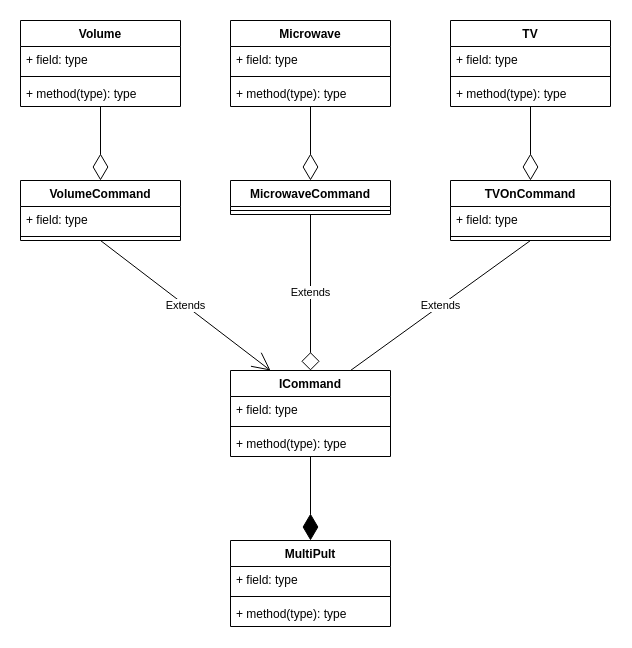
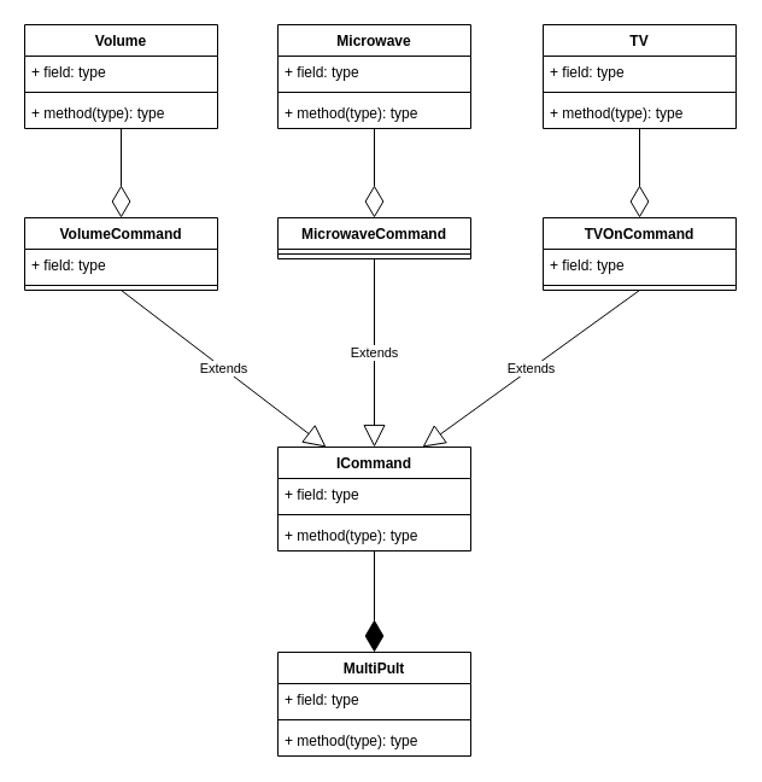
- <mxCell id="31" value="Extends" style="endArrow=diamond;endSize=16;endFill=0;html=1;rounded=0;exitX=0.5;exitY=1;exitDx=0;exitDy=0;entryX=0.5;entryY=0;entryDx=0;entryDy=0;" edge="1" parent="1" source="9" target="19"><mxGeometry width="160" relative="1" as="geometry"><mxPoint x="310" y="300" as="sourcePoint" /><mxPoint x="370" y="170" as="targetPoint" /></mxGeometry></mxCell>
+ <mxCell id="31" value="Extends" style="endArrow=block;endSize=16;endFill=0;html=1;rounded=0;exitX=0.5;exitY=1;exitDx=0;exitDy=0;entryX=0.5;entryY=0;entryDx=0;entryDy=0;" edge="1" parent="1" source="9" target="19"><mxGeometry width="160" relative="1" as="geometry"><mxPoint x="310" y="300" as="sourcePoint" /><mxPoint x="370" y="170" as="targetPoint" /></mxGeometry></mxCell>
- <mxCell id="30" value="Extends" style="endArrow=open;endSize=16;endFill=0;html=1;rounded=0;exitX=0.5;exitY=1;exitDx=0;exitDy=0;entryX=0.25;entryY=0;entryDx=0;entryDy=0;" edge="1" parent="1" source="23" target="19"><mxGeometry width="160" relative="1" as="geometry"><mxPoint x="100" y="310" as="sourcePoint" /><mxPoint x="360" y="160" as="targetPoint" /></mxGeometry></mxCell>
+ <mxCell id="30" value="Extends" style="endArrow=block;endSize=16;endFill=0;html=1;rounded=0;exitX=0.5;exitY=1;exitDx=0;exitDy=0;entryX=0.25;entryY=0;entryDx=0;entryDy=0;" edge="1" parent="1" source="23" target="19"><mxGeometry width="160" relative="1" as="geometry"><mxPoint x="100" y="310" as="sourcePoint" /><mxPoint x="360" y="160" as="targetPoint" /></mxGeometry></mxCell>
- <mxCell id="32" value="Extends" style="endArrow=none;endSize=16;endFill=0;html=1;rounded=0;exitX=0.5;exitY=1;exitDx=0;exitDy=0;entryX=0.75;entryY=0;entryDx=0;entryDy=0;" edge="1" parent="1" source="2" target="19"><mxGeometry width="160" relative="1" as="geometry"><mxPoint x="440" y="310" as="sourcePoint" /><mxPoint x="380" y="180" as="targetPoint" /></mxGeometry></mxCell>
+ <mxCell id="32" value="Extends" style="endArrow=block;endSize=16;endFill=0;html=1;rounded=0;exitX=0.5;exitY=1;exitDx=0;exitDy=0;entryX=0.75;entryY=0;entryDx=0;entryDy=0;" edge="1" parent="1" source="2" target="19"><mxGeometry width="160" relative="1" as="geometry"><mxPoint x="440" y="310" as="sourcePoint" /><mxPoint x="380" y="180" as="targetPoint" /></mxGeometry></mxCell>
